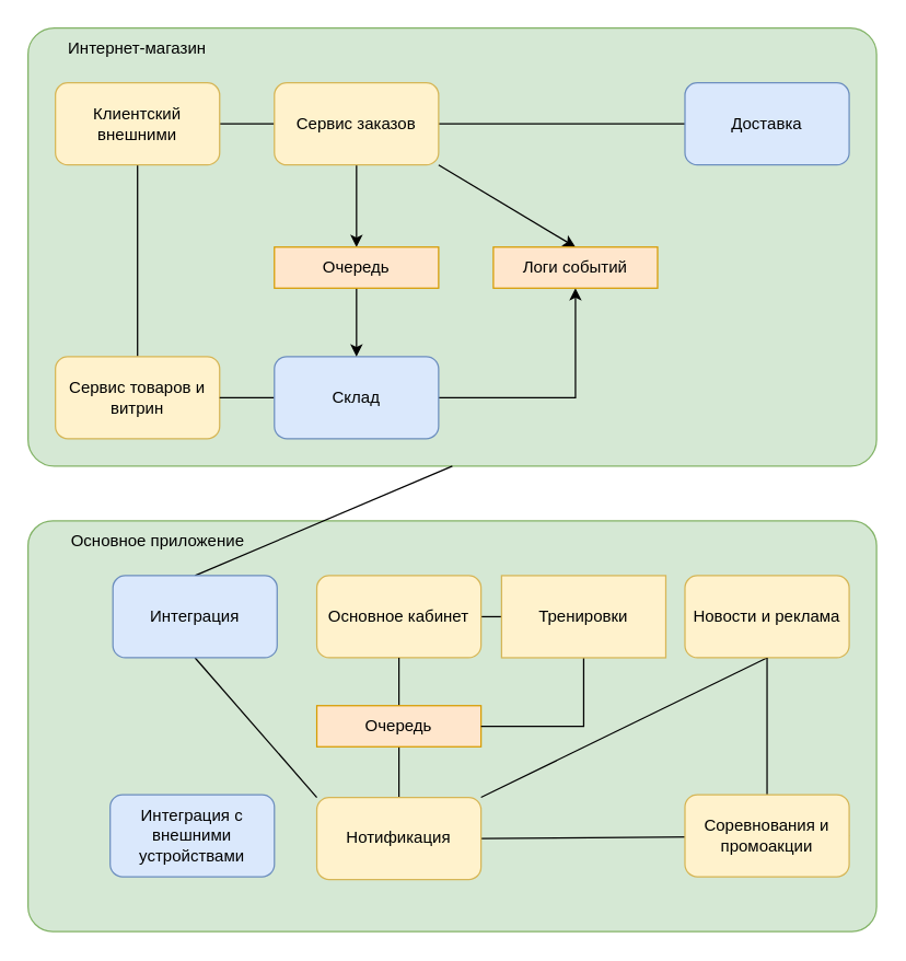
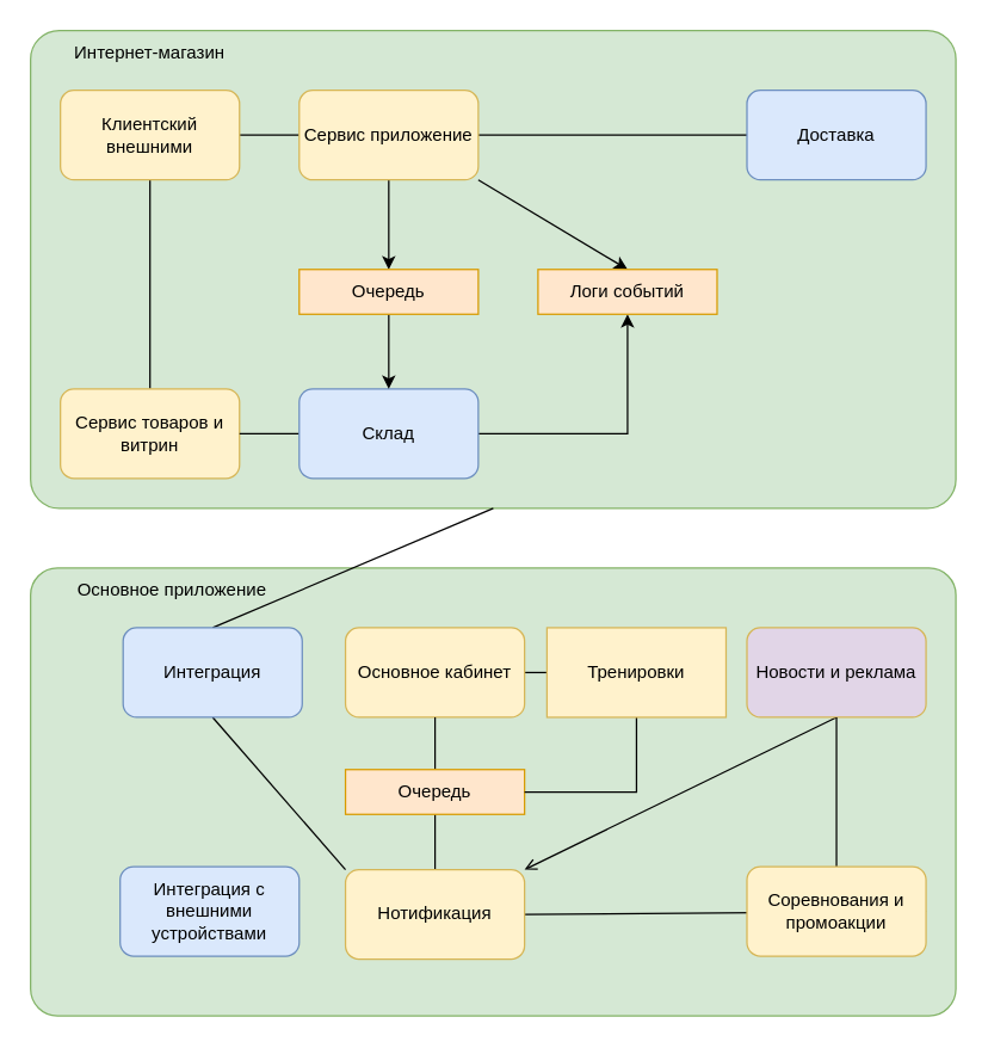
- <mxCell id="10" value="Сервис заказов" style="rounded=1;whiteSpace=wrap;html=1;fillColor=#fff2cc;strokeColor=#d6b656;" parent="1" vertex="1"><mxGeometry x="200" y="60" width="120" height="60" as="geometry" /></mxCell>
+ <mxCell id="10" value="Сервис приложение" style="rounded=1;whiteSpace=wrap;html=1;fillColor=#fff2cc;strokeColor=#d6b656;" parent="1" vertex="1"><mxGeometry x="200" y="60" width="120" height="60" as="geometry" /></mxCell>
- <mxCell id="22" value="Новости и реклама" style="rounded=1;whiteSpace=wrap;html=1;fillColor=#fff2cc;strokeColor=#d6b656;" parent="1" vertex="1"><mxGeometry x="500" y="420" width="120" height="60" as="geometry" /></mxCell>
+ <mxCell id="22" value="Новости и реклама" style="rounded=1;whiteSpace=wrap;html=1;fillColor=#e1d5e7;strokeColor=#d6b656;" parent="1" vertex="1"><mxGeometry x="500" y="420" width="120" height="60" as="geometry" /></mxCell>
- <mxCell id="21" style="edgeStyle=none;rounded=0;orthogonalLoop=1;jettySize=auto;html=1;exitX=0.5;exitY=1;exitDx=0;exitDy=0;endArrow=none;endFill=0;entryX=1;entryY=0;entryDx=0;entryDy=0;" parent="1" source="22" target="27" edge="1"><mxGeometry relative="1" as="geometry"><mxPoint x="160" y="560" as="targetPoint" /></mxGeometry></mxCell>
+ <mxCell id="21" style="edgeStyle=none;rounded=0;orthogonalLoop=1;jettySize=auto;html=1;exitX=0.5;exitY=1;exitDx=0;exitDy=0;endArrow=open;endFill=0;entryX=1;entryY=0;entryDx=0;entryDy=0;" parent="1" source="22" target="27" edge="1"><mxGeometry relative="1" as="geometry"><mxPoint x="160" y="560" as="targetPoint" /></mxGeometry></mxCell>
